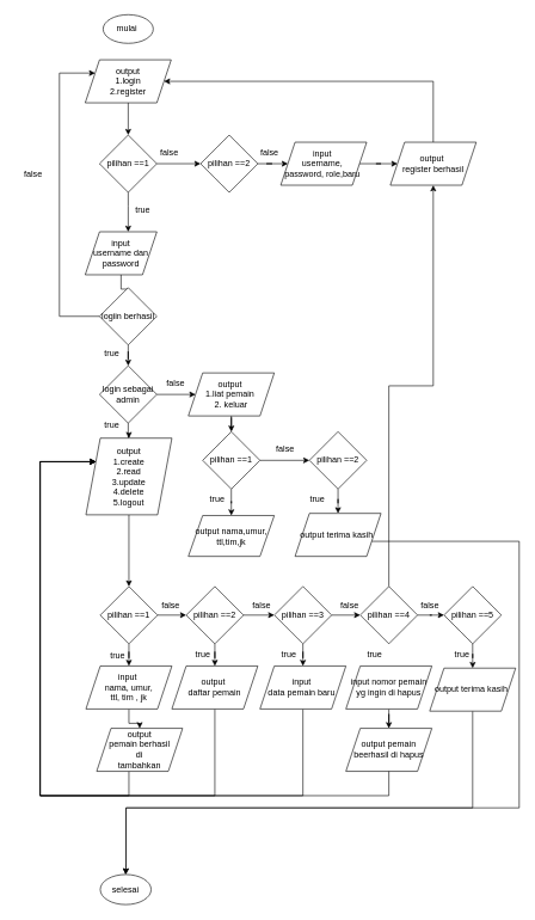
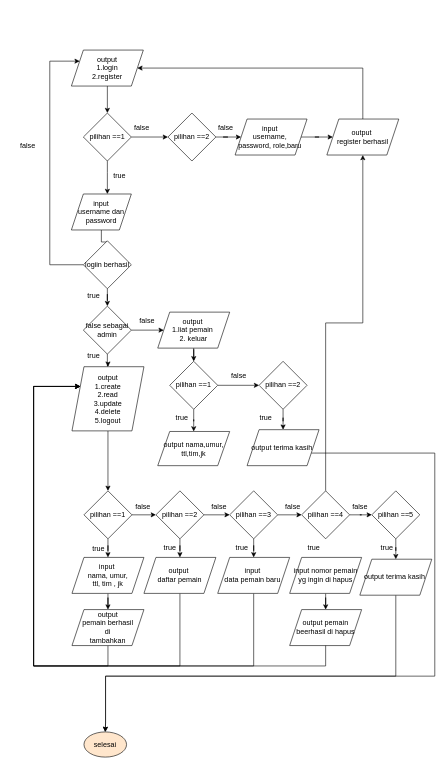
- <mxCell id="2" value="mulai&amp;nbsp;" style="ellipse;whiteSpace=wrap;html=1;" vertex="1" parent="1"><mxGeometry x="143" y="20" width="70" height="40" as="geometry" /></mxCell>
- <mxCell id="61" value="login sebagai admin" style="rhombus;whiteSpace=wrap;html=1;" vertex="1" parent="1"><mxGeometry x="138" y="510" width="80" height="80" as="geometry" /></mxCell>
+ <mxCell id="61" value="false sebagai admin" style="rhombus;whiteSpace=wrap;html=1;" vertex="1" parent="1"><mxGeometry x="138" y="510" width="80" height="80" as="geometry" /></mxCell>
- <mxCell id="38" value="output&lt;div&gt;pemain berhasil&lt;/div&gt;&lt;div&gt;&amp;nbsp;di&amp;nbsp;&lt;/div&gt;&lt;div&gt;tambahkan&lt;/div&gt;" style="shape=parallelogram;perimeter=parallelogramPerimeter;whiteSpace=wrap;html=1;fixedSize=1;" vertex="1" parent="1"><mxGeometry x="134" y="1016" width="120" height="60" as="geometry" /></mxCell>
+ <mxCell id="38" value="output&lt;div&gt;pemain berhasil&lt;/div&gt;&lt;div&gt;&amp;nbsp;di&amp;nbsp;&lt;/div&gt;&lt;div&gt;tambahkan&lt;/div&gt;" style="shape=parallelogram;perimeter=parallelogramPerimeter;whiteSpace=wrap;html=1;fixedSize=1;" vertex="1" parent="1"><mxGeometry x="119" y="1016" width="120" height="60" as="geometry" /></mxCell>
- <mxCell id="58" value="selesai" style="ellipse;whiteSpace=wrap;html=1;" vertex="1" parent="1"><mxGeometry x="139" y="1220" width="71" height="42" as="geometry" /></mxCell>
+ <mxCell id="58" value="selesai" style="ellipse;whiteSpace=wrap;html=1;fillColor=#ffe6cc;" vertex="1" parent="1"><mxGeometry x="139" y="1220" width="71" height="42" as="geometry" /></mxCell>
